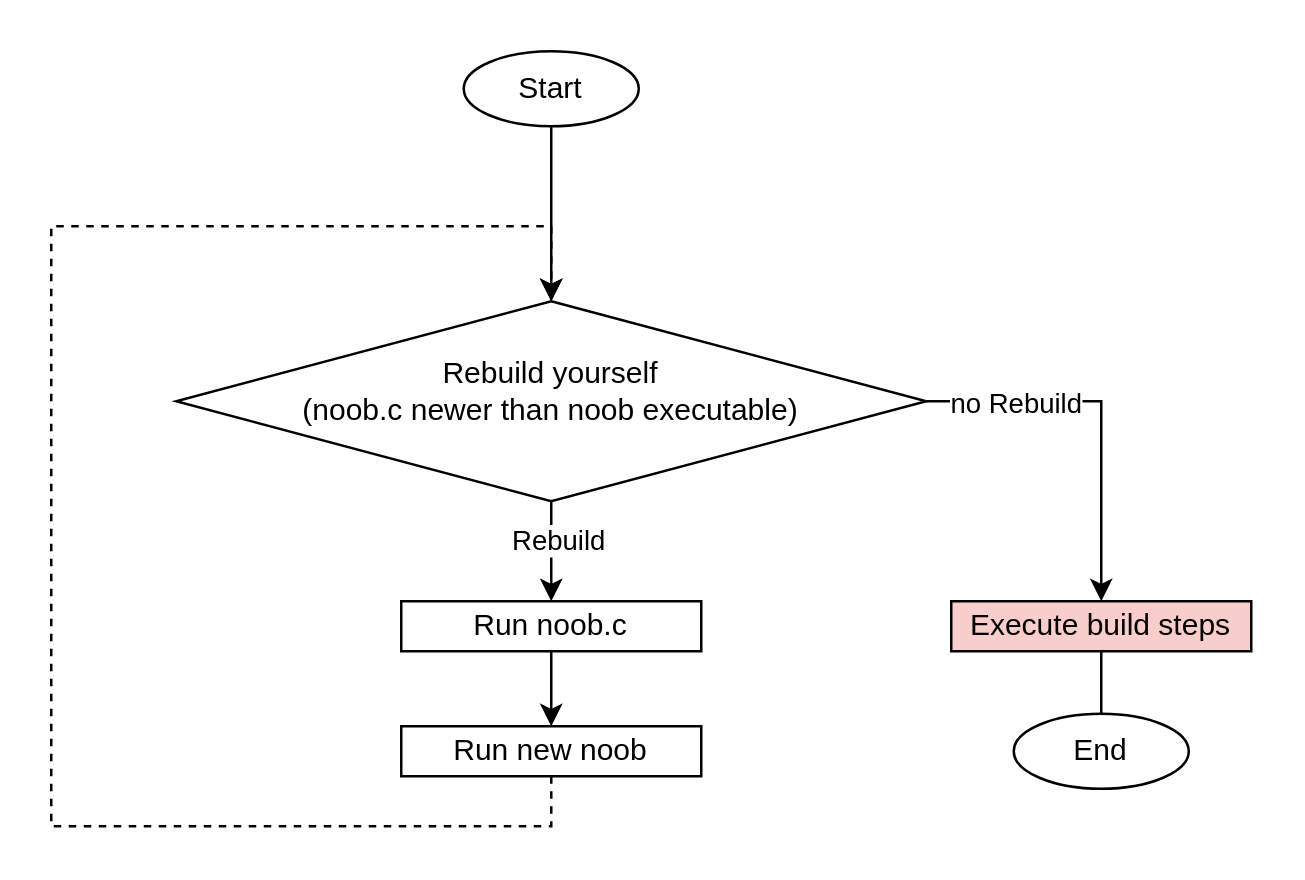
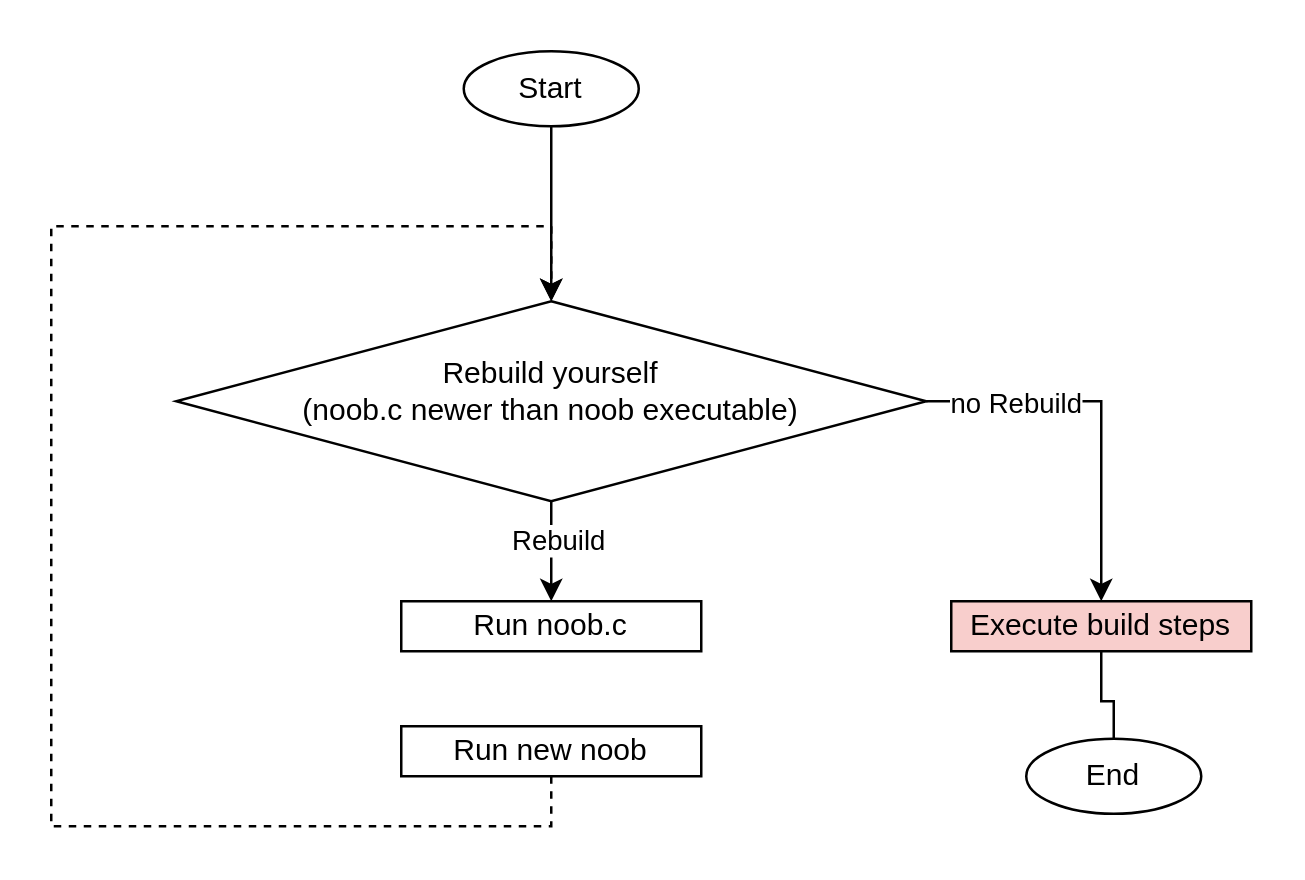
- <mxCell id="7" style="edgeStyle=orthogonalEdgeStyle;rounded=0;orthogonalLoop=1;jettySize=auto;html=1;entryX=0.5;entryY=0;entryDx=0;entryDy=0;" edge="1" parent="1" source="8" target="9"><mxGeometry relative="1" as="geometry" /></mxCell>
- <mxCell id="13" value="End" style="ellipse;whiteSpace=wrap;html=1;" vertex="1" parent="1"><mxGeometry x="405" y="285" width="70" height="30" as="geometry" /></mxCell>
+ <mxCell id="13" value="End" style="ellipse;whiteSpace=wrap;html=1;" vertex="1" parent="1"><mxGeometry x="410" y="295" width="70" height="30" as="geometry" /></mxCell>
